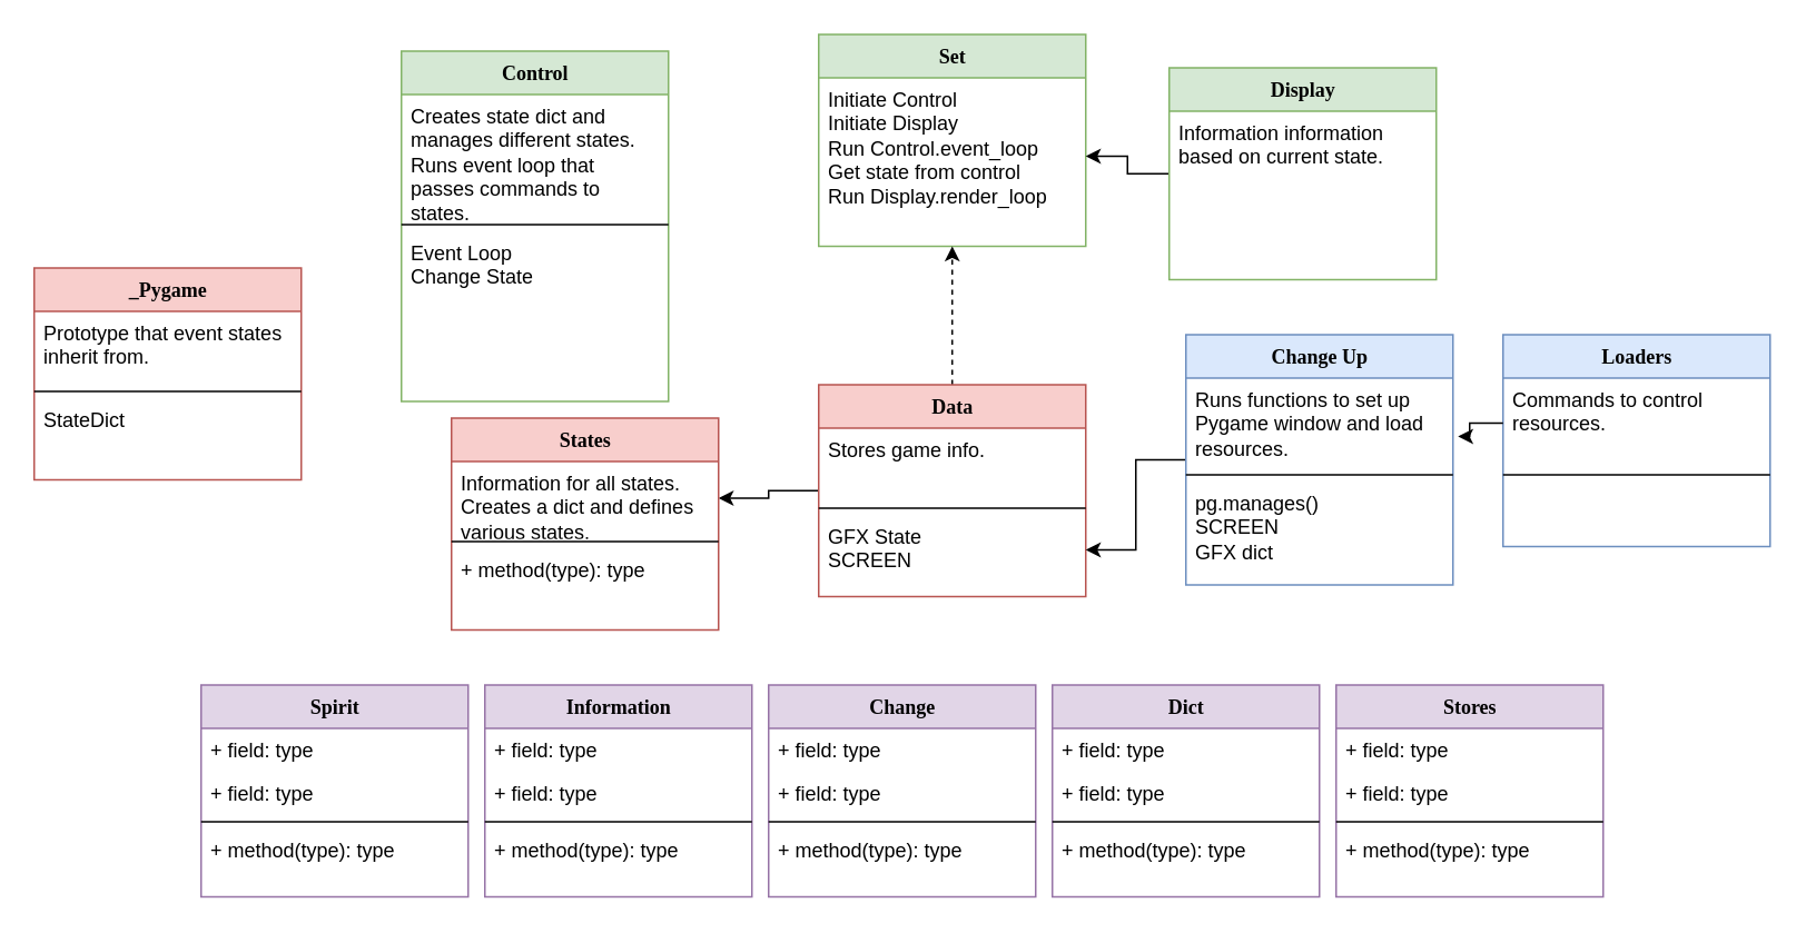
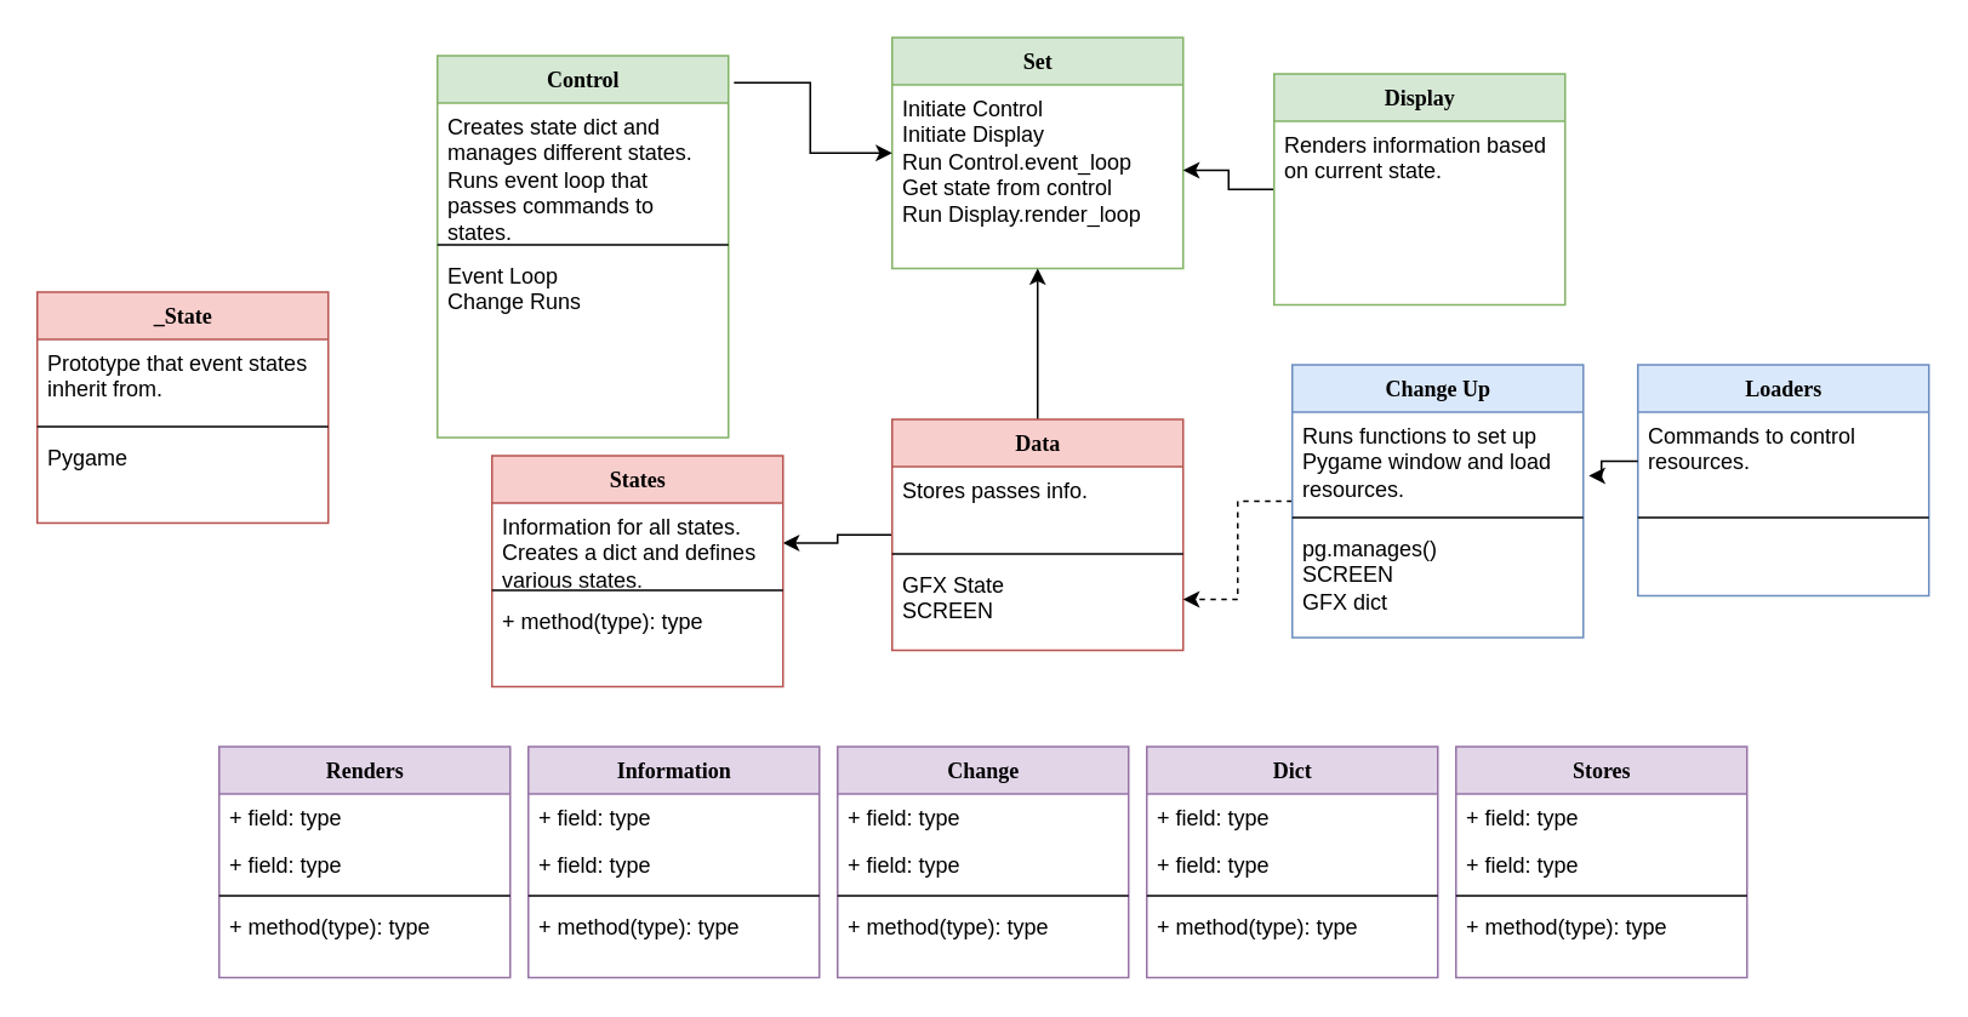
+ <mxCell id="4" style="edgeStyle=orthogonalEdgeStyle;rounded=0;orthogonalLoop=1;jettySize=auto;html=1;exitX=1.019;exitY=0.071;exitDx=0;exitDy=0;exitPerimeter=0;" parent="1" source="5" target="2" edge="1"><mxGeometry relative="1" as="geometry" /></mxCell>
- <mxCell id="26" value="Information information based on current state." style="text;html=1;strokeColor=none;fillColor=none;align=left;verticalAlign=top;spacingLeft=4;spacingRight=4;whiteSpace=wrap;overflow=hidden;rotatable=0;points=[[0,0.5],[1,0.5]];portConstraint=eastwest;" parent="25" vertex="1"><mxGeometry y="26" width="160" height="44" as="geometry" /></mxCell>
+ <mxCell id="26" value="Renders information based on current state." style="text;html=1;strokeColor=none;fillColor=none;align=left;verticalAlign=top;spacingLeft=4;spacingRight=4;whiteSpace=wrap;overflow=hidden;rotatable=0;points=[[0,0.5],[1,0.5]];portConstraint=eastwest;" parent="25" vertex="1"><mxGeometry y="26" width="160" height="44" as="geometry" /></mxCell>
- <mxCell id="8" value="&lt;div&gt;Event Loop&lt;/div&gt;&lt;div&gt;Change State&lt;br&gt;&lt;/div&gt;" style="text;html=1;strokeColor=none;fillColor=none;align=left;verticalAlign=top;spacingLeft=4;spacingRight=4;whiteSpace=wrap;overflow=hidden;rotatable=0;points=[[0,0.5],[1,0.5]];portConstraint=eastwest;" parent="5" vertex="1"><mxGeometry y="108" width="160" height="102" as="geometry" /></mxCell>
+ <mxCell id="8" value="&lt;div&gt;Event Loop&lt;/div&gt;&lt;div&gt;Change Runs&lt;br&gt;&lt;/div&gt;" style="text;html=1;strokeColor=none;fillColor=none;align=left;verticalAlign=top;spacingLeft=4;spacingRight=4;whiteSpace=wrap;overflow=hidden;rotatable=0;points=[[0,0.5],[1,0.5]];portConstraint=eastwest;" parent="5" vertex="1"><mxGeometry y="108" width="160" height="102" as="geometry" /></mxCell>
- <mxCell id="9" value="_Pygame" style="swimlane;html=1;fontStyle=1;align=center;verticalAlign=top;childLayout=stackLayout;horizontal=1;startSize=26;horizontalStack=0;resizeParent=1;resizeLast=0;collapsible=1;marginBottom=0;swimlaneFillColor=#ffffff;rounded=0;shadow=0;comic=0;labelBackgroundColor=none;strokeWidth=1;fillColor=#f8cecc;fontFamily=Verdana;fontSize=12;strokeColor=#b85450;" parent="1" vertex="1"><mxGeometry x="20" y="160" width="160" height="127" as="geometry" /></mxCell>
+ <mxCell id="9" value="_State" style="swimlane;html=1;fontStyle=1;align=center;verticalAlign=top;childLayout=stackLayout;horizontal=1;startSize=26;horizontalStack=0;resizeParent=1;resizeLast=0;collapsible=1;marginBottom=0;swimlaneFillColor=#ffffff;rounded=0;shadow=0;comic=0;labelBackgroundColor=none;strokeWidth=1;fillColor=#f8cecc;fontFamily=Verdana;fontSize=12;strokeColor=#b85450;" parent="1" vertex="1"><mxGeometry x="20" y="160" width="160" height="127" as="geometry" /></mxCell>
- <mxCell id="14" style="edgeStyle=orthogonalEdgeStyle;rounded=0;orthogonalLoop=1;jettySize=auto;html=1;entryX=0.5;entryY=1;entryDx=0;entryDy=0;dashed=1;" edge="1" parent="1" source="15" target="2"><mxGeometry relative="1" as="geometry" /></mxCell>
+ <mxCell id="14" style="edgeStyle=orthogonalEdgeStyle;rounded=0;orthogonalLoop=1;jettySize=auto;html=1;entryX=0.5;entryY=1;entryDx=0;entryDy=0;" edge="1" parent="1" source="15" target="2"><mxGeometry relative="1" as="geometry" /></mxCell>
- <mxCell id="12" value="StateDict" style="text;html=1;strokeColor=none;fillColor=none;align=left;verticalAlign=top;spacingLeft=4;spacingRight=4;whiteSpace=wrap;overflow=hidden;rotatable=0;points=[[0,0.5],[1,0.5]];portConstraint=eastwest;" parent="9" vertex="1"><mxGeometry y="78" width="160" height="26" as="geometry" /></mxCell>
+ <mxCell id="12" value="Pygame" style="text;html=1;strokeColor=none;fillColor=none;align=left;verticalAlign=top;spacingLeft=4;spacingRight=4;whiteSpace=wrap;overflow=hidden;rotatable=0;points=[[0,0.5],[1,0.5]];portConstraint=eastwest;" parent="9" vertex="1"><mxGeometry y="78" width="160" height="26" as="geometry" /></mxCell>
- <mxCell id="16" value="Stores game info." style="text;html=1;strokeColor=none;fillColor=none;align=left;verticalAlign=top;spacingLeft=4;spacingRight=4;whiteSpace=wrap;overflow=hidden;rotatable=0;points=[[0,0.5],[1,0.5]];portConstraint=eastwest;" parent="15" vertex="1"><mxGeometry y="26" width="160" height="44" as="geometry" /></mxCell>
+ <mxCell id="16" value="Stores passes info." style="text;html=1;strokeColor=none;fillColor=none;align=left;verticalAlign=top;spacingLeft=4;spacingRight=4;whiteSpace=wrap;overflow=hidden;rotatable=0;points=[[0,0.5],[1,0.5]];portConstraint=eastwest;" parent="15" vertex="1"><mxGeometry y="26" width="160" height="44" as="geometry" /></mxCell>
- <mxCell id="51" style="edgeStyle=orthogonalEdgeStyle;rounded=0;orthogonalLoop=1;jettySize=auto;html=1;" edge="1" parent="1" source="52" target="18"><mxGeometry relative="1" as="geometry" /></mxCell>
+ <mxCell id="51" style="edgeStyle=orthogonalEdgeStyle;rounded=0;orthogonalLoop=1;jettySize=auto;html=1;dashed=1;" edge="1" parent="1" source="52" target="18"><mxGeometry relative="1" as="geometry" /></mxCell>
- <mxCell id="27" value="Spirit" style="swimlane;html=1;fontStyle=1;align=center;verticalAlign=top;childLayout=stackLayout;horizontal=1;startSize=26;horizontalStack=0;resizeParent=1;resizeLast=0;collapsible=1;marginBottom=0;swimlaneFillColor=#ffffff;rounded=0;shadow=0;comic=0;labelBackgroundColor=none;strokeWidth=1;fillColor=#e1d5e7;fontFamily=Verdana;fontSize=12;strokeColor=#9673a6;" parent="1" vertex="1"><mxGeometry x="120" y="410" width="160" height="127" as="geometry" /></mxCell>
+ <mxCell id="27" value="Renders" style="swimlane;html=1;fontStyle=1;align=center;verticalAlign=top;childLayout=stackLayout;horizontal=1;startSize=26;horizontalStack=0;resizeParent=1;resizeLast=0;collapsible=1;marginBottom=0;swimlaneFillColor=#ffffff;rounded=0;shadow=0;comic=0;labelBackgroundColor=none;strokeWidth=1;fillColor=#e1d5e7;fontFamily=Verdana;fontSize=12;strokeColor=#9673a6;" parent="1" vertex="1"><mxGeometry x="120" y="410" width="160" height="127" as="geometry" /></mxCell>
